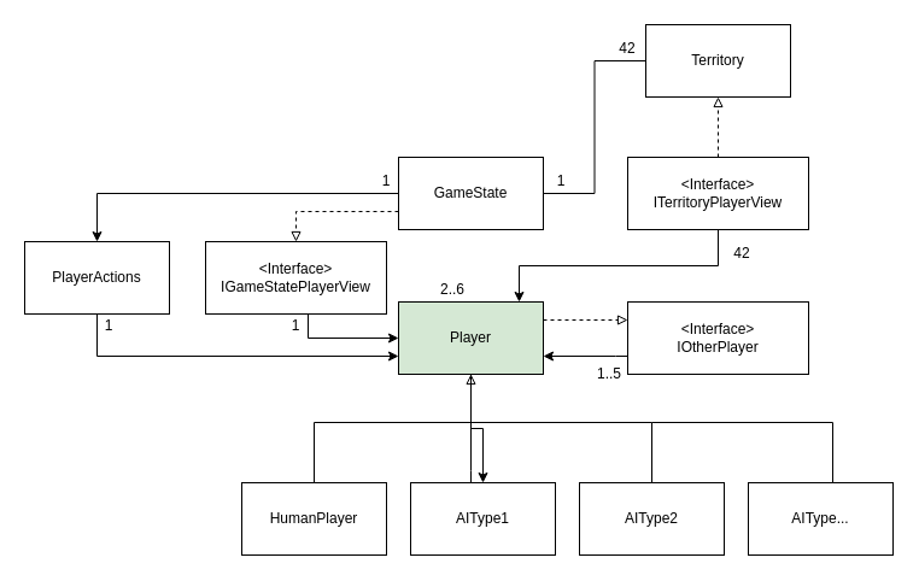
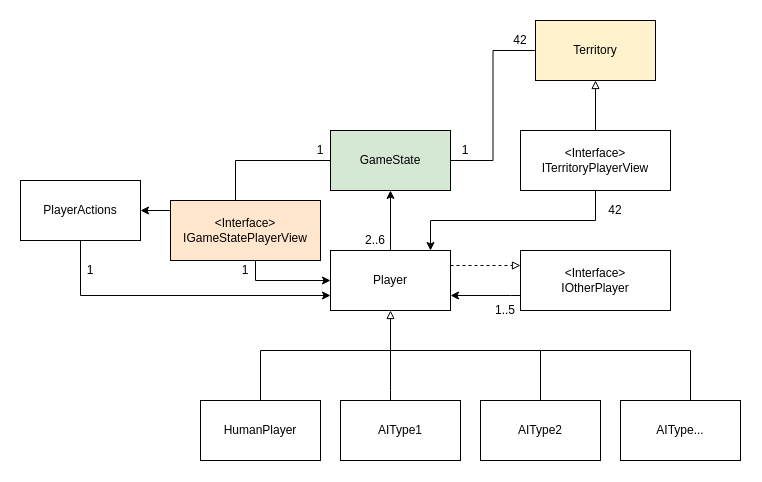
- <mxCell id="23" value="Territory" style="rounded=0;whiteSpace=wrap;html=1;" vertex="1" parent="1"><mxGeometry x="535" y="20" width="120" height="60" as="geometry" /></mxCell>
+ <mxCell id="23" value="Territory" style="rounded=0;whiteSpace=wrap;html=1;fillColor=#fff2cc;" vertex="1" parent="1"><mxGeometry x="535" y="20" width="120" height="60" as="geometry" /></mxCell>
- <mxCell id="27" style="edgeStyle=orthogonalEdgeStyle;rounded=0;orthogonalLoop=1;jettySize=auto;html=1;endArrow=block;endFill=0;dashed=1;exitX=0.5;exitY=0;exitDx=0;exitDy=0;" edge="1" parent="1" source="26" target="23"><mxGeometry relative="1" as="geometry"><mxPoint x="460" y="275" as="sourcePoint" /><mxPoint x="590" y="90" as="targetPoint" /></mxGeometry></mxCell>
+ <mxCell id="27" style="edgeStyle=orthogonalEdgeStyle;rounded=0;orthogonalLoop=1;jettySize=auto;html=1;endArrow=block;endFill=0;dashed=0;exitX=0.5;exitY=0;exitDx=0;exitDy=0;" edge="1" parent="1" source="26" target="23"><mxGeometry relative="1" as="geometry"><mxPoint x="460" y="275" as="sourcePoint" /><mxPoint x="590" y="90" as="targetPoint" /></mxGeometry></mxCell>
- <mxCell id="4" value="GameState" style="rounded=0;whiteSpace=wrap;html=1;" vertex="1" parent="1"><mxGeometry x="330" y="130" width="120" height="60" as="geometry" /></mxCell>
+ <mxCell id="4" value="GameState" style="rounded=0;whiteSpace=wrap;html=1;fillColor=#d5e8d4;" vertex="1" parent="1"><mxGeometry x="330" y="130" width="120" height="60" as="geometry" /></mxCell>
- <mxCell id="2" style="edgeStyle=orthogonalEdgeStyle;rounded=0;orthogonalLoop=1;jettySize=auto;html=1;endArrow=block;endFill=0;dashed=1;exitX=0;exitY=0.75;exitDx=0;exitDy=0;" edge="1" parent="1" source="4" target="16"><mxGeometry relative="1" as="geometry" /></mxCell>
- <mxCell id="31" value="PlayerActions" style="rounded=0;whiteSpace=wrap;html=1;" vertex="1" parent="1"><mxGeometry x="20" y="200" width="120" height="60" as="geometry" /></mxCell>
+ <mxCell id="31" value="PlayerActions" style="rounded=0;whiteSpace=wrap;html=1;" vertex="1" parent="1"><mxGeometry x="20" y="180" width="120" height="60" as="geometry" /></mxCell>
- <mxCell id="16" value="&amp;lt;Interface&amp;gt;&lt;br&gt;IGameStatePlayerView" style="rounded=0;whiteSpace=wrap;html=1;" vertex="1" parent="1"><mxGeometry x="170" y="200" width="150" height="60" as="geometry" /></mxCell>
+ <mxCell id="16" value="&amp;lt;Interface&amp;gt;&lt;br&gt;IGameStatePlayerView" style="rounded=0;whiteSpace=wrap;html=1;fillColor=#ffe6cc;" vertex="1" parent="1"><mxGeometry x="170" y="200" width="150" height="60" as="geometry" /></mxCell>
- <mxCell id="6" value="Player" style="rounded=0;whiteSpace=wrap;html=1;fillColor=#d5e8d4;" vertex="1" parent="1"><mxGeometry x="330" y="250" width="120" height="60" as="geometry" /></mxCell>
+ <mxCell id="6" value="Player" style="rounded=0;whiteSpace=wrap;html=1;" vertex="1" parent="1"><mxGeometry x="330" y="250" width="120" height="60" as="geometry" /></mxCell>
- <mxCell id="5" style="edgeStyle=orthogonalEdgeStyle;rounded=0;orthogonalLoop=1;jettySize=auto;html=1;endArrow=classic;endFill=1;" edge="1" parent="1" source="6" target="11"><mxGeometry relative="1" as="geometry" /></mxCell>
+ <mxCell id="5" style="edgeStyle=orthogonalEdgeStyle;rounded=0;orthogonalLoop=1;jettySize=auto;html=1;entryX=0.5;entryY=1;entryDx=0;entryDy=0;endArrow=classic;endFill=1;" edge="1" parent="1" source="6" target="4"><mxGeometry relative="1" as="geometry" /></mxCell>
